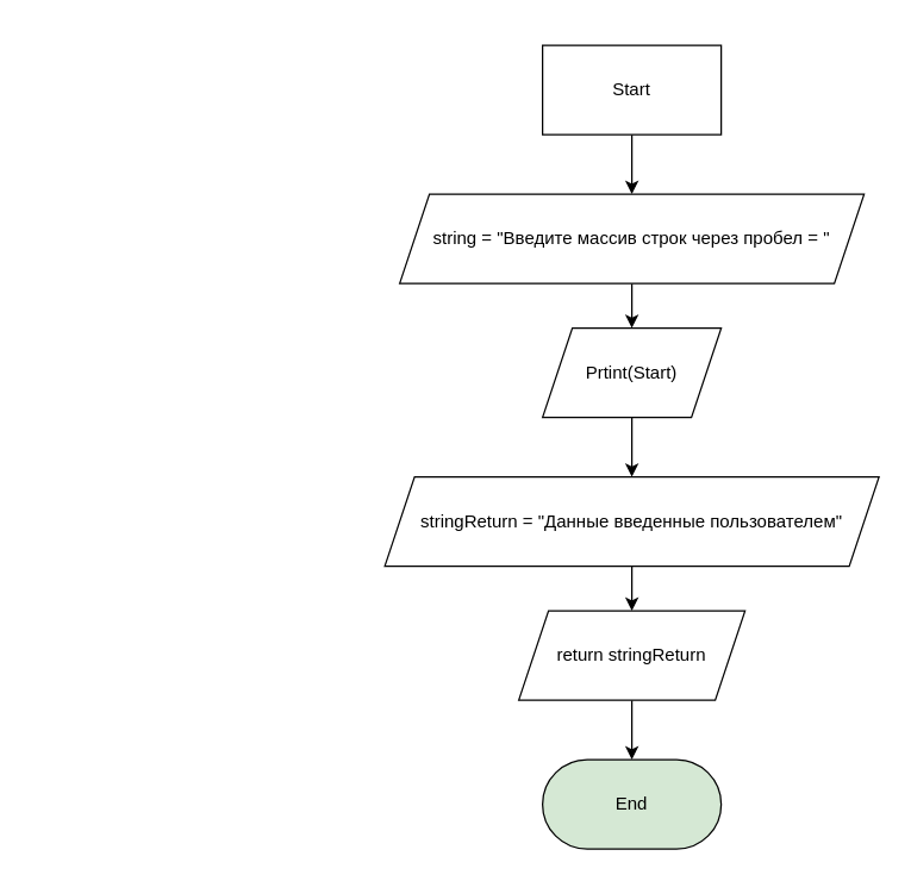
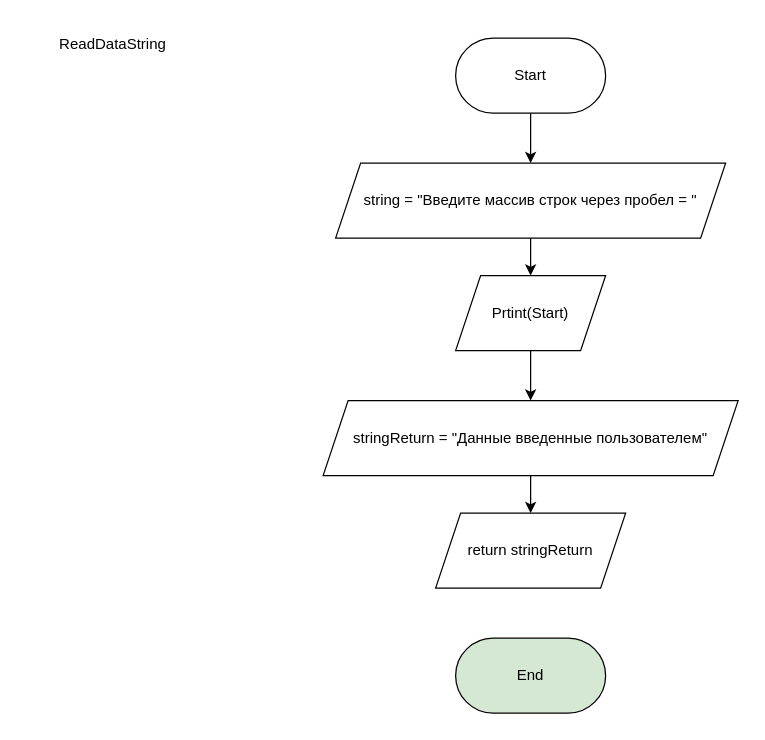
+ <mxCell id="13" value="ReadDataString" style="text;html=1;strokeColor=none;fillColor=none;align=center;verticalAlign=middle;whiteSpace=wrap;rounded=0;" vertex="1" parent="1"><mxGeometry x="20" y="20" width="140" height="30" as="geometry" /></mxCell>
- <mxCell id="3" value="Start" style="whiteSpace=wrap;html=1;arcSize=50;rounded=0;" vertex="1" parent="1"><mxGeometry x="364" y="30" width="120" height="60" as="geometry" /></mxCell>
+ <mxCell id="3" value="Start" style="rounded=1;whiteSpace=wrap;html=1;arcSize=50;" vertex="1" parent="1"><mxGeometry x="364" y="30" width="120" height="60" as="geometry" /></mxCell>
- <mxCell id="10" style="edgeStyle=orthogonalEdgeStyle;rounded=0;orthogonalLoop=1;jettySize=auto;html=1;exitX=0.5;exitY=1;exitDx=0;exitDy=0;entryX=0.5;entryY=0;entryDx=0;entryDy=0;" edge="1" parent="1" source="11" target="12"><mxGeometry relative="1" as="geometry" /></mxCell>
